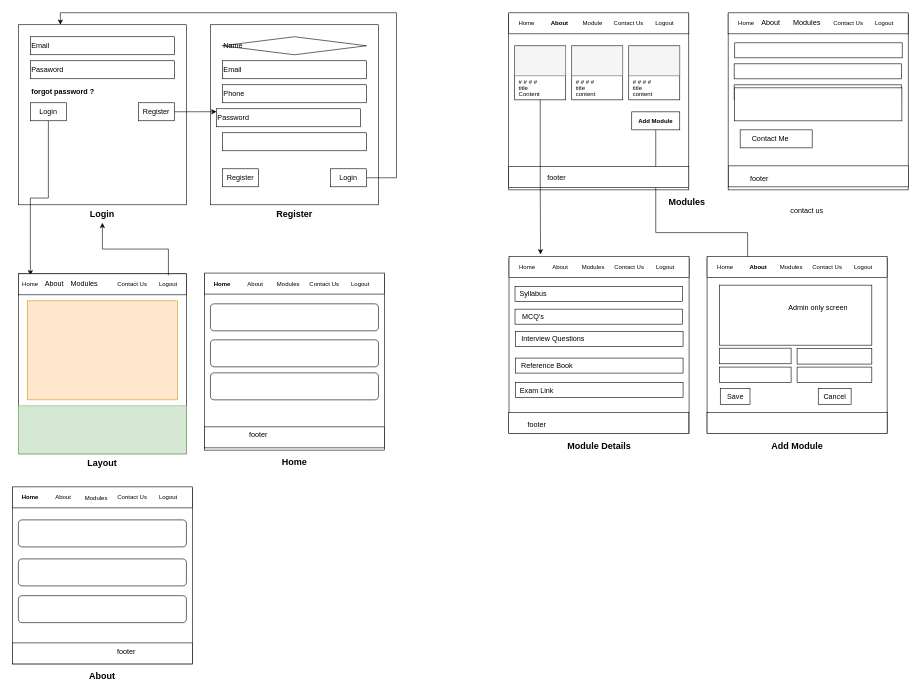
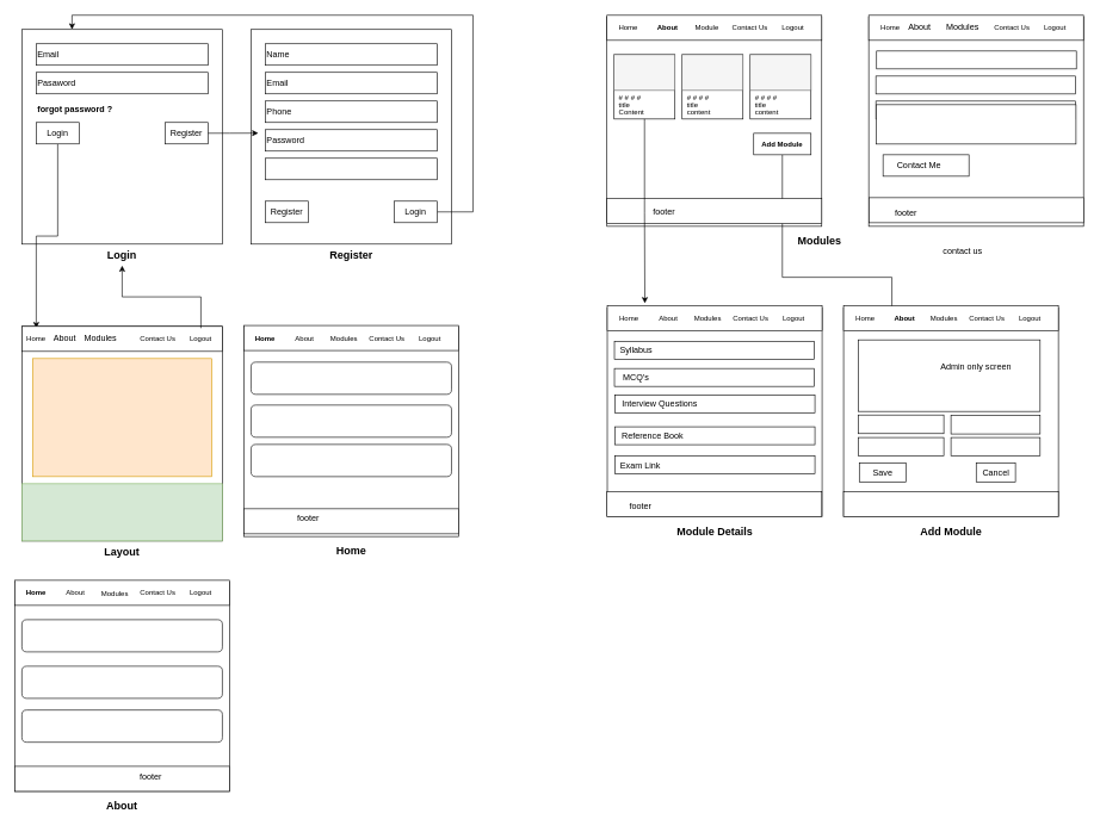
- <mxCell id="10" value="Name" style="rhombus;whiteSpace=wrap;html=1;align=left;" vertex="1" parent="1"><mxGeometry x="370" y="60.73" width="240" height="30" as="geometry" /></mxCell>
+ <mxCell id="10" value="Name" style="rounded=0;whiteSpace=wrap;html=1;align=left;" vertex="1" parent="1"><mxGeometry x="370" y="60.73" width="240" height="30" as="geometry" /></mxCell>
- <mxCell id="17" value="Password" style="rounded=0;whiteSpace=wrap;html=1;align=left;" vertex="1" parent="1"><mxGeometry x="360" y="180.73" width="240" height="30" as="geometry" /></mxCell>
+ <mxCell id="17" value="Password" style="rounded=0;whiteSpace=wrap;html=1;align=left;" vertex="1" parent="1"><mxGeometry x="370" y="180.73" width="240" height="30" as="geometry" /></mxCell>
- <mxCell id="92" value="Save" style="rounded=0;whiteSpace=wrap;html=1;" vertex="1" parent="1"><mxGeometry x="1199.5" y="647.12" width="49.5" height="26" as="geometry" /></mxCell>
+ <mxCell id="92" value="Save" style="rounded=0;whiteSpace=wrap;html=1;" vertex="1" parent="1"><mxGeometry x="1199.5" y="647.12" width="65" height="26" as="geometry" /></mxCell>
